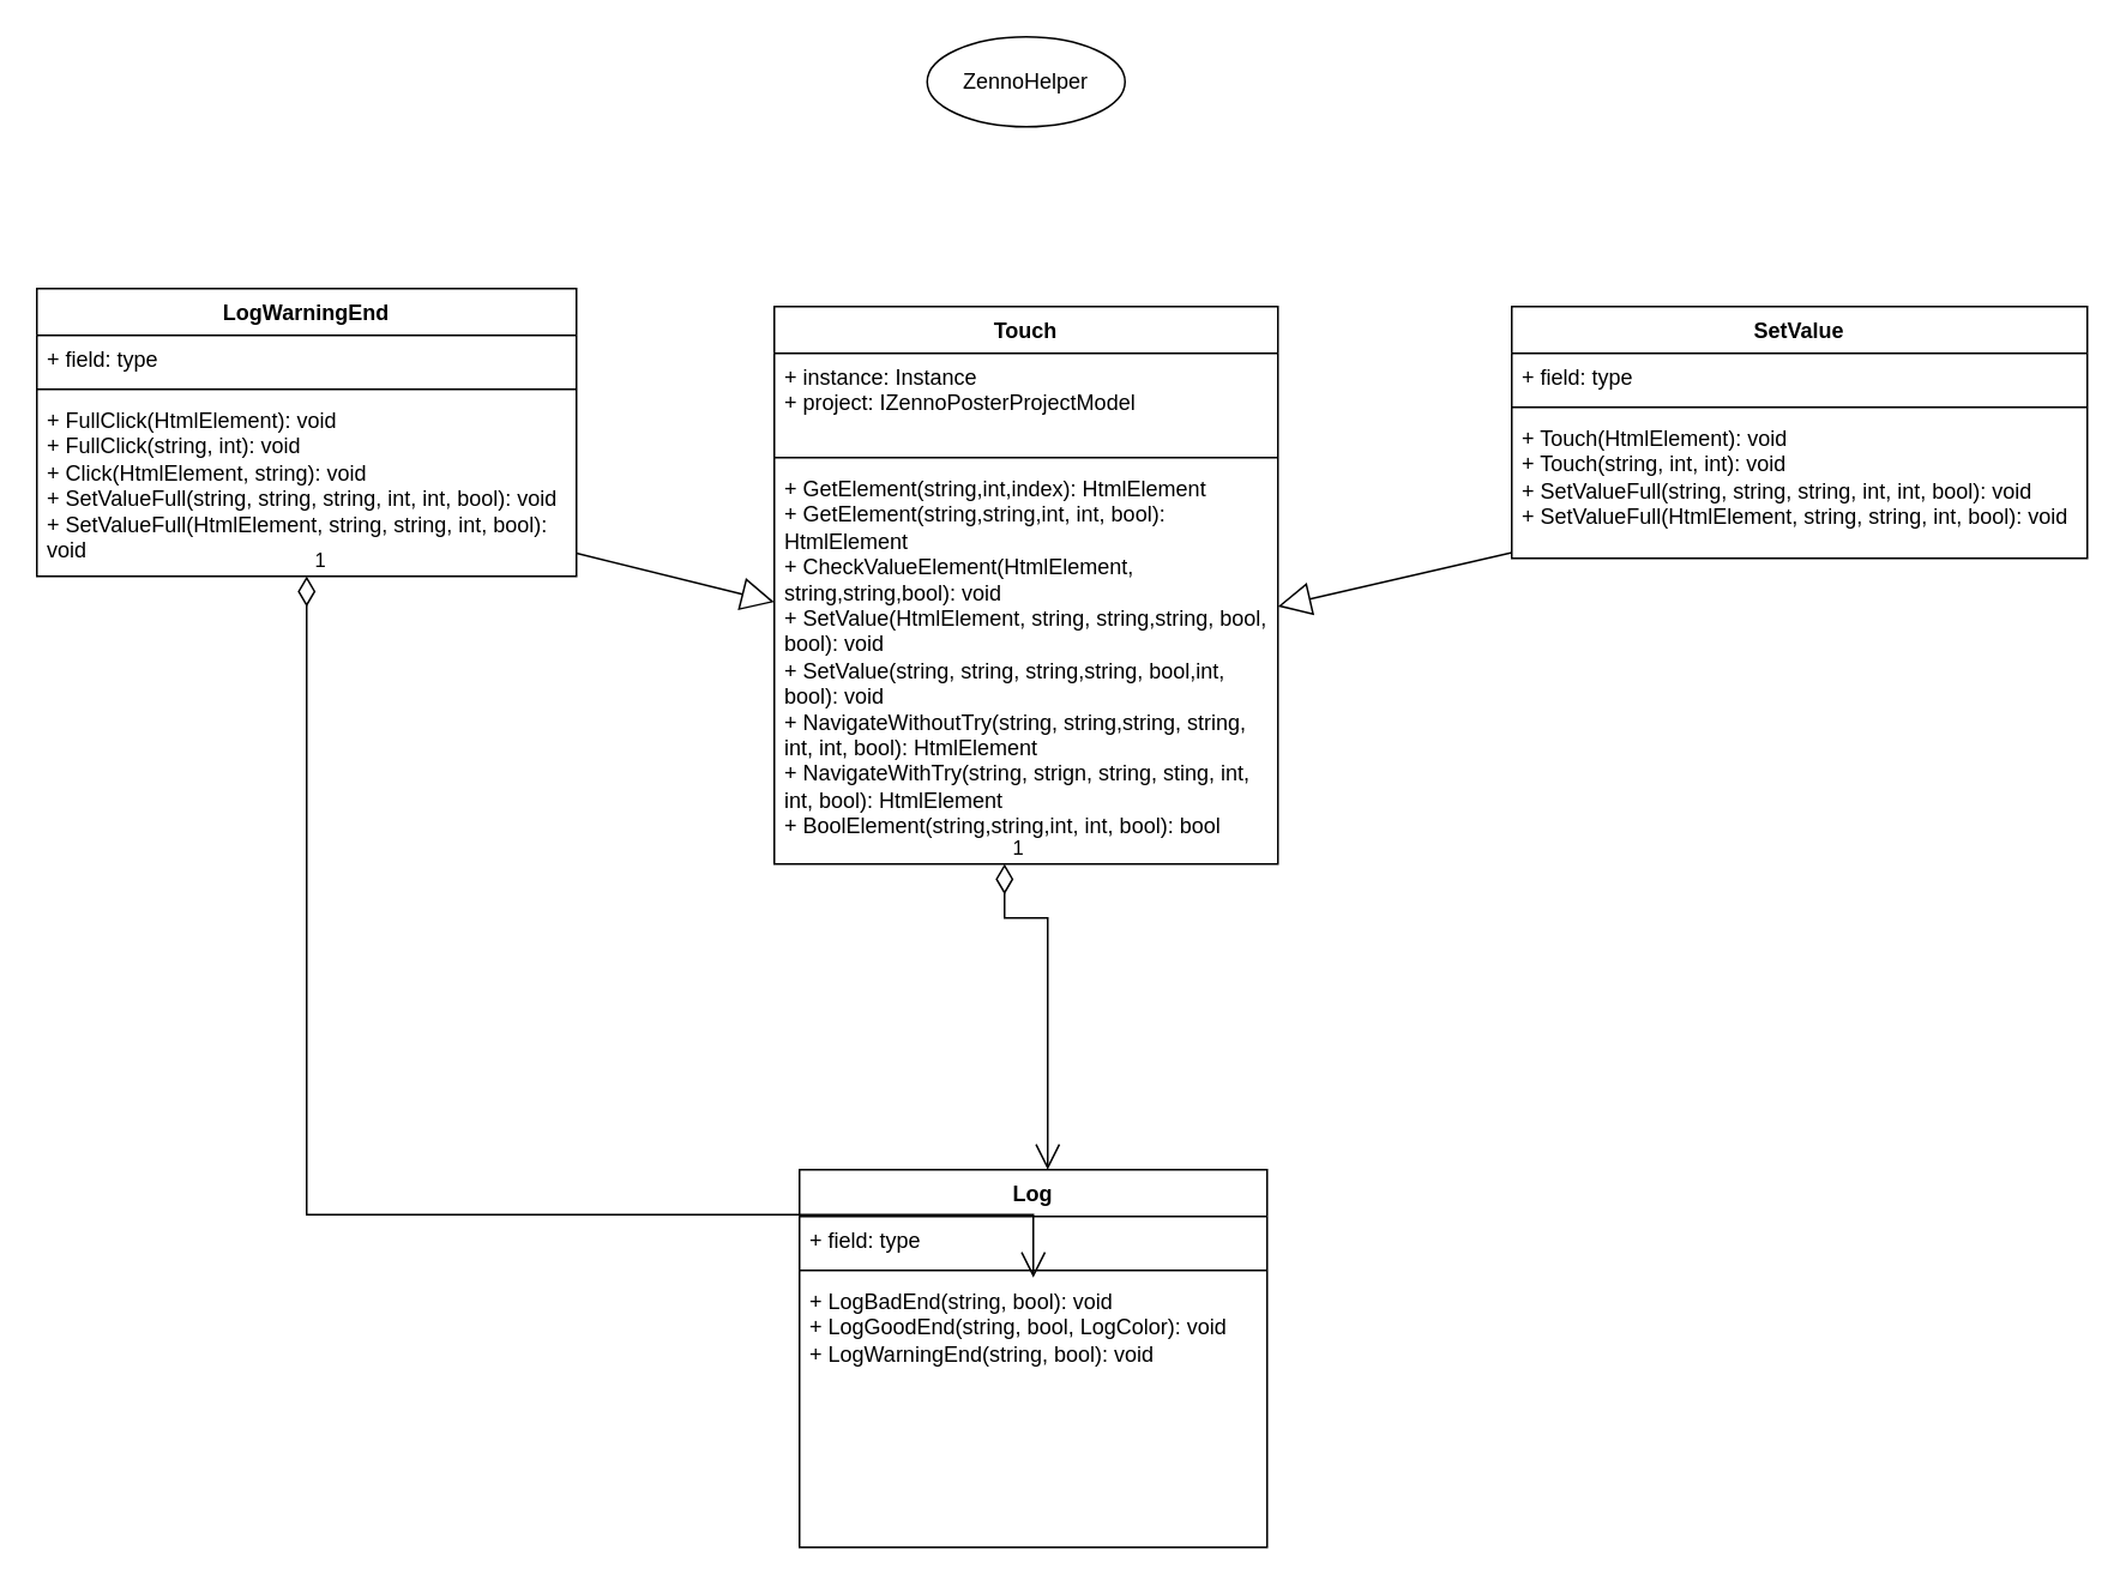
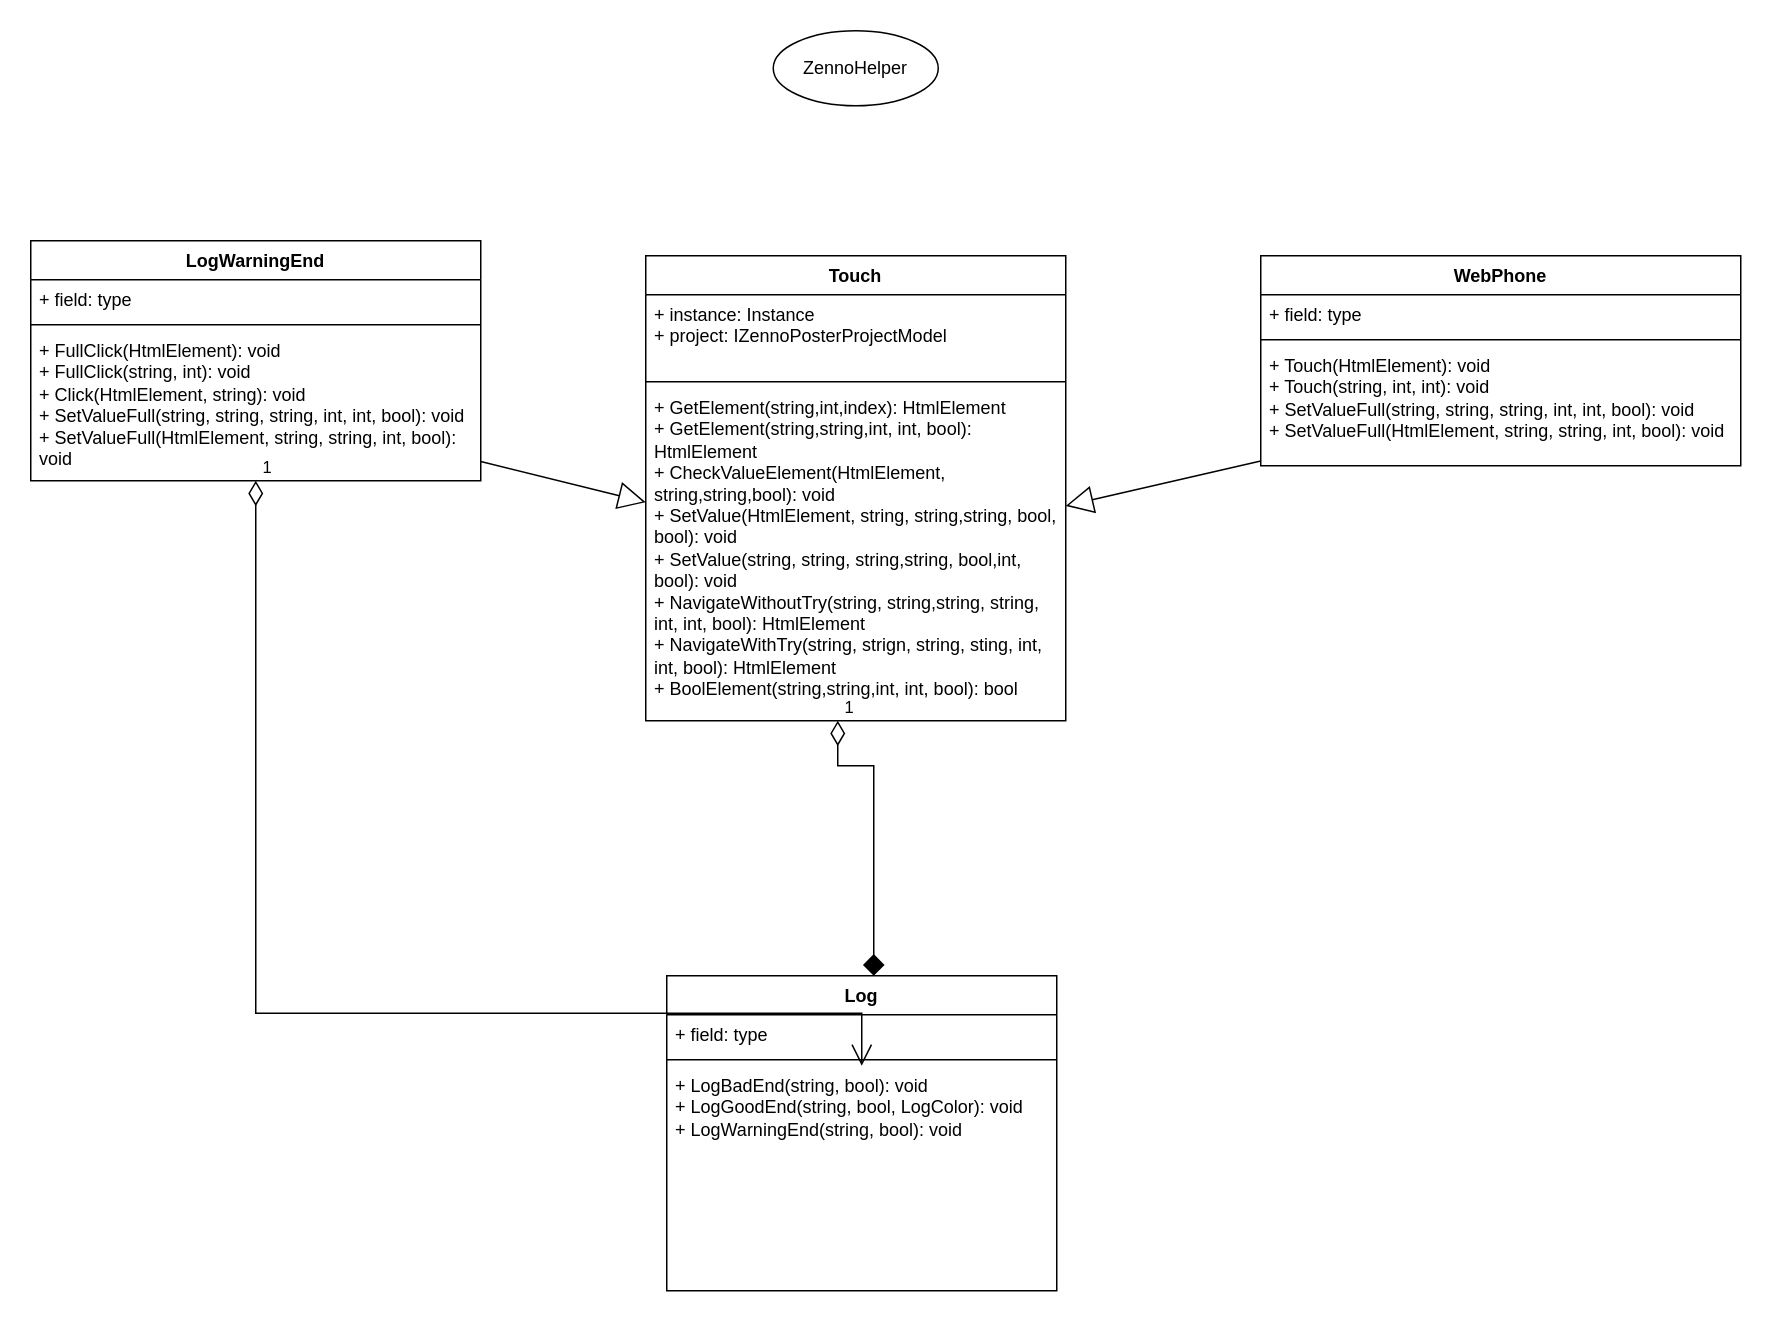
- <mxCell id="10" value="SetValue" style="swimlane;fontStyle=1;align=center;verticalAlign=top;childLayout=stackLayout;horizontal=1;startSize=26;horizontalStack=0;resizeParent=1;resizeParentMax=0;resizeLast=0;collapsible=1;marginBottom=0;whiteSpace=wrap;html=1;" vertex="1" parent="1"><mxGeometry x="840" y="170" width="320" height="140" as="geometry" /></mxCell>
+ <mxCell id="10" value="WebPhone" style="swimlane;fontStyle=1;align=center;verticalAlign=top;childLayout=stackLayout;horizontal=1;startSize=26;horizontalStack=0;resizeParent=1;resizeParentMax=0;resizeLast=0;collapsible=1;marginBottom=0;whiteSpace=wrap;html=1;" vertex="1" parent="1"><mxGeometry x="840" y="170" width="320" height="140" as="geometry" /></mxCell>
- <mxCell id="20" value="1" style="endArrow=open;html=1;endSize=12;startArrow=diamondThin;startSize=14;startFill=0;edgeStyle=orthogonalEdgeStyle;align=left;verticalAlign=bottom;rounded=0;" edge="1" parent="1" source="2" target="14"><mxGeometry x="-1" y="3" relative="1" as="geometry"><mxPoint x="558" y="470" as="sourcePoint" /><mxPoint x="582" y="570" as="targetPoint" /><Array as="points"><mxPoint x="558" y="510" /><mxPoint x="582" y="510" /></Array></mxGeometry></mxCell>
+ <mxCell id="20" value="1" style="endArrow=diamond;html=1;endSize=12;startArrow=diamondThin;startSize=14;startFill=0;edgeStyle=orthogonalEdgeStyle;align=left;verticalAlign=bottom;rounded=0;" edge="1" parent="1" source="2" target="14"><mxGeometry x="-1" y="3" relative="1" as="geometry"><mxPoint x="558" y="470" as="sourcePoint" /><mxPoint x="582" y="570" as="targetPoint" /><Array as="points"><mxPoint x="558" y="510" /><mxPoint x="582" y="510" /></Array></mxGeometry></mxCell>
